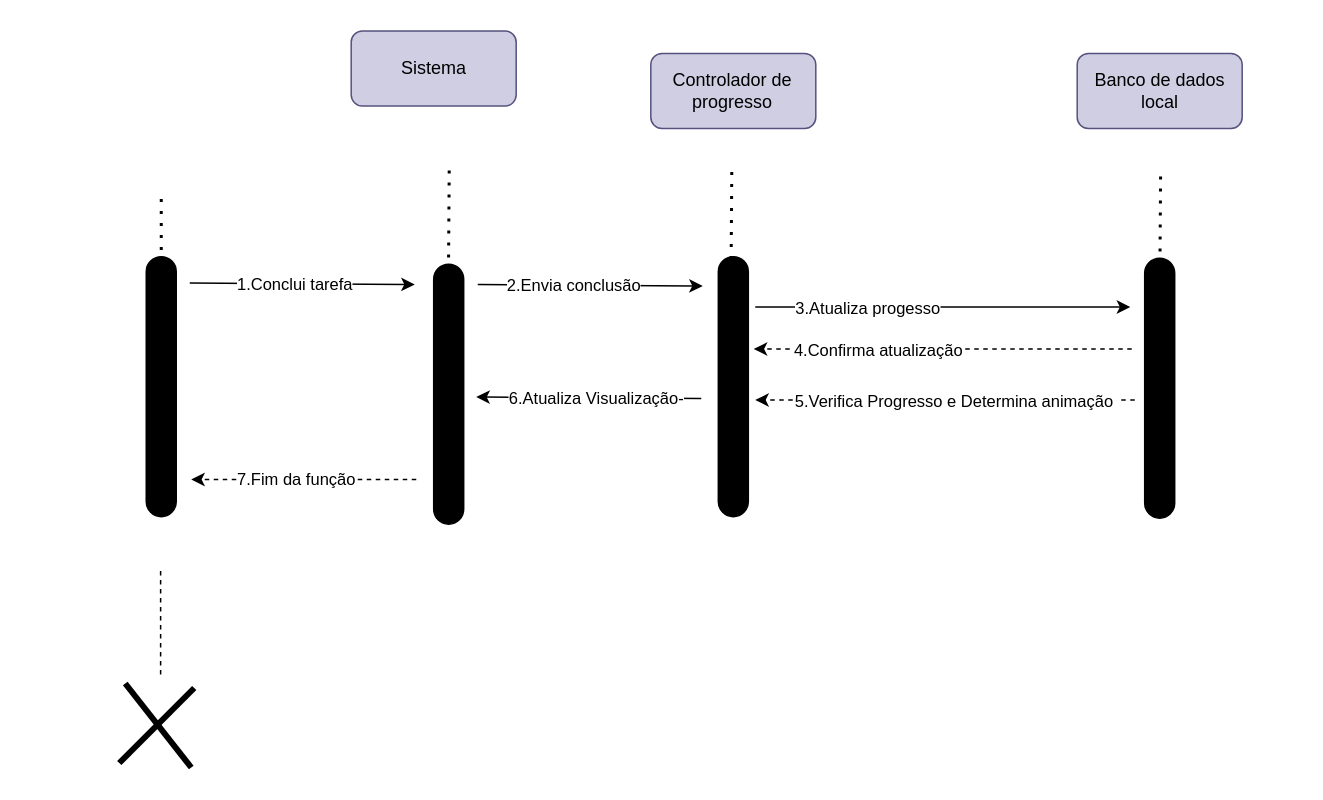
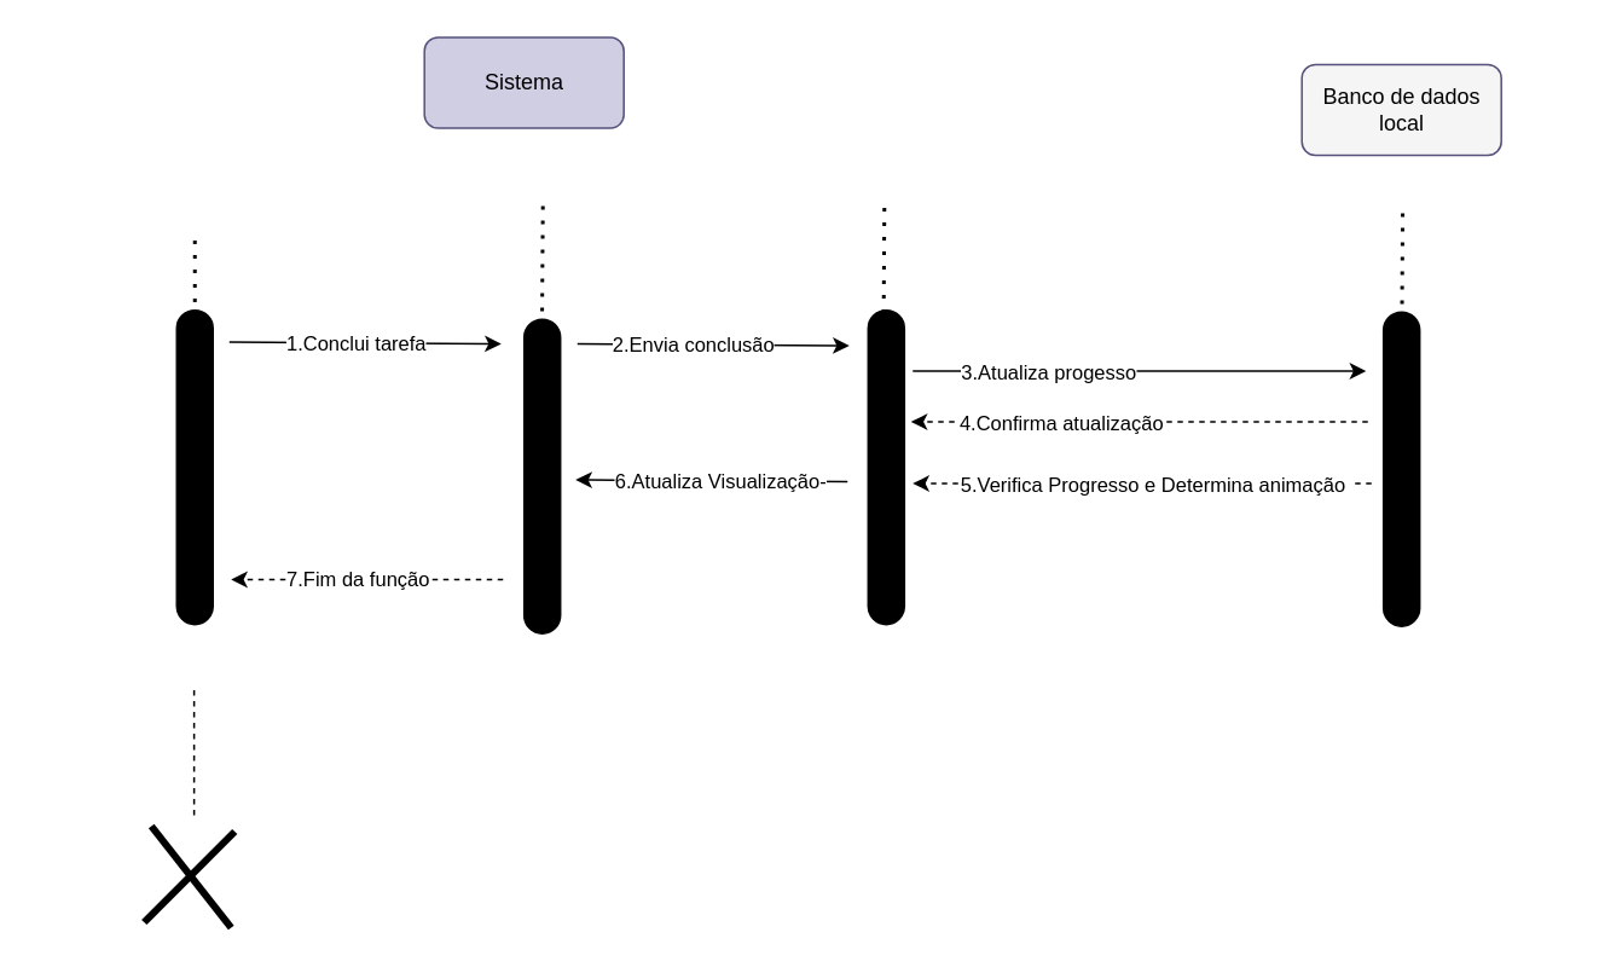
- <mxCell id="9" value="Controlador de progresso" style="rounded=1;whiteSpace=wrap;html=1;fillColor=#d0cee2;strokeColor=#56517e;" vertex="1" parent="1"><mxGeometry x="433.37" y="35" width="110" height="50" as="geometry" /></mxCell>
- <mxCell id="16" value="Banco de dados&lt;div&gt;local&lt;/div&gt;" style="rounded=1;whiteSpace=wrap;html=1;fillColor=#d0cee2;strokeColor=#56517e;" vertex="1" parent="1"><mxGeometry x="717.63" y="35" width="110" height="50" as="geometry" /></mxCell>
+ <mxCell id="16" value="Banco de dados&lt;div&gt;local&lt;/div&gt;" style="rounded=1;whiteSpace=wrap;html=1;fillColor=#f5f5f5;strokeColor=#56517e;" vertex="1" parent="1"><mxGeometry x="717.63" y="35" width="110" height="50" as="geometry" /></mxCell>
